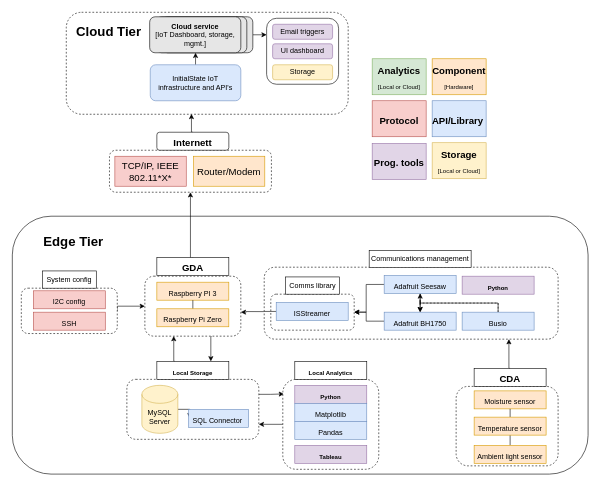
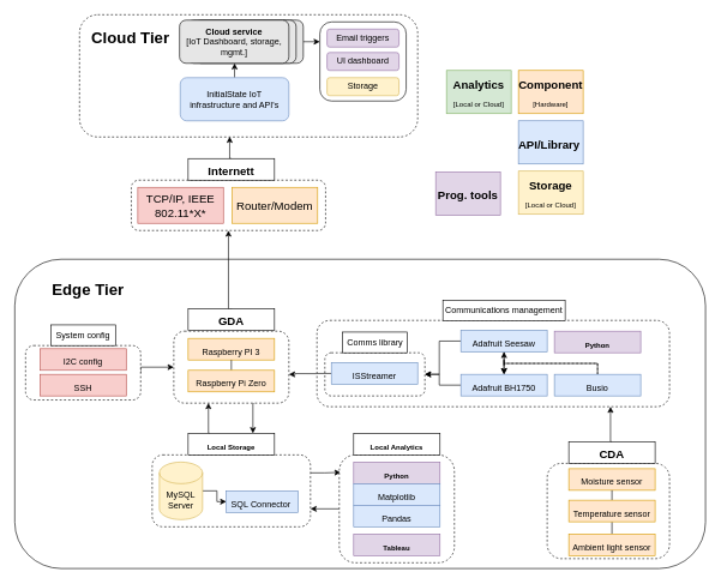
- <mxCell id="50" value="&lt;span style=&quot;font-size: 16px&quot;&gt;&lt;b&gt;Protocol&lt;/b&gt;&lt;/span&gt;&lt;font size=&quot;1&quot;&gt;&lt;br&gt;&lt;/font&gt;" style="rounded=0;whiteSpace=wrap;html=1;fontSize=21;strokeColor=#b85450;fillColor=#f8cecc;" vertex="1" parent="1"><mxGeometry x="620" y="167.5" width="90" height="60" as="geometry" /></mxCell>
- <mxCell id="52" value="&lt;font size=&quot;1&quot;&gt;&lt;b style=&quot;font-size: 16px&quot;&gt;Internett&lt;/b&gt;&lt;/font&gt;" style="whiteSpace=wrap;html=1;fontSize=21;rounded=1;" vertex="1" parent="1"><mxGeometry x="261" y="220" width="120" height="30" as="geometry" /></mxCell>
+ <mxCell id="52" value="&lt;font size=&quot;1&quot;&gt;&lt;b style=&quot;font-size: 16px&quot;&gt;Internett&lt;/b&gt;&lt;/font&gt;" style="rounded=0;whiteSpace=wrap;html=1;fontSize=21;" vertex="1" parent="1"><mxGeometry x="261" y="220" width="120" height="30" as="geometry" /></mxCell>
- <mxCell id="60" value="&lt;span style=&quot;font-size: 16px&quot;&gt;&lt;b&gt;Prog. tools&lt;/b&gt;&lt;/span&gt;" style="rounded=0;whiteSpace=wrap;html=1;fontSize=21;strokeColor=#9673a6;fillColor=#e1d5e7;" vertex="1" parent="1"><mxGeometry x="620" y="238.75" width="90" height="60" as="geometry" /></mxCell>
+ <mxCell id="60" value="&lt;span style=&quot;font-size: 16px&quot;&gt;&lt;b&gt;Prog. tools&lt;/b&gt;&lt;/span&gt;" style="rounded=0;whiteSpace=wrap;html=1;fontSize=21;strokeColor=#9673a6;fillColor=#e1d5e7;" vertex="1" parent="1"><mxGeometry x="605" y="238.75" width="90" height="60" as="geometry" /></mxCell>
- <mxCell id="16" value="MySQL&lt;br&gt;Server" style="shape=cylinder3;whiteSpace=wrap;html=1;boundedLbl=1;backgroundOutline=1;size=15;fillColor=#fff2cc;strokeColor=#d6b656;" parent="1" vertex="1"><mxGeometry x="236" y="642" width="60" height="80" as="geometry" /></mxCell>
+ <mxCell id="16" value="MySQL&lt;br&gt;Server" style="shape=cylinder3;whiteSpace=wrap;html=1;boundedLbl=1;backgroundOutline=1;size=15;fillColor=#fff2cc;strokeColor=#d6b656;" parent="1" vertex="1"><mxGeometry x="221" y="642" width="60" height="80" as="geometry" /></mxCell>
